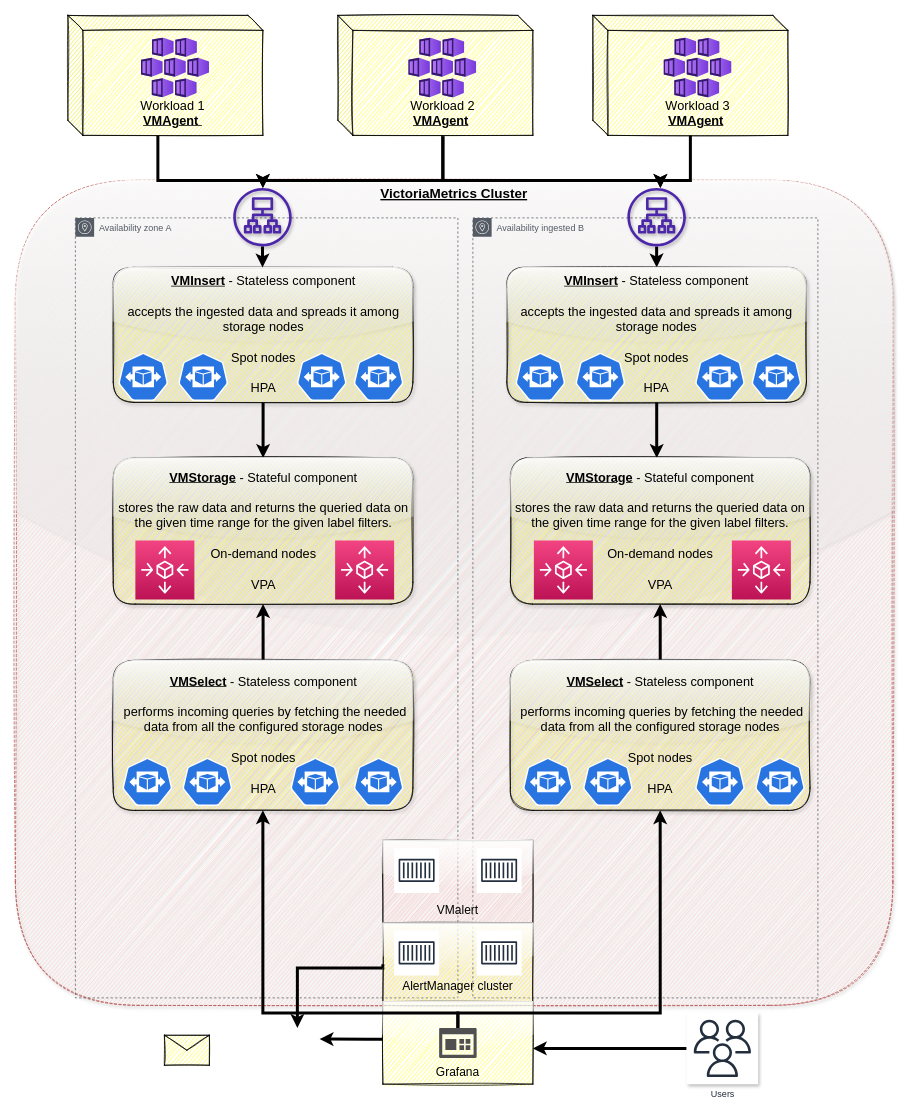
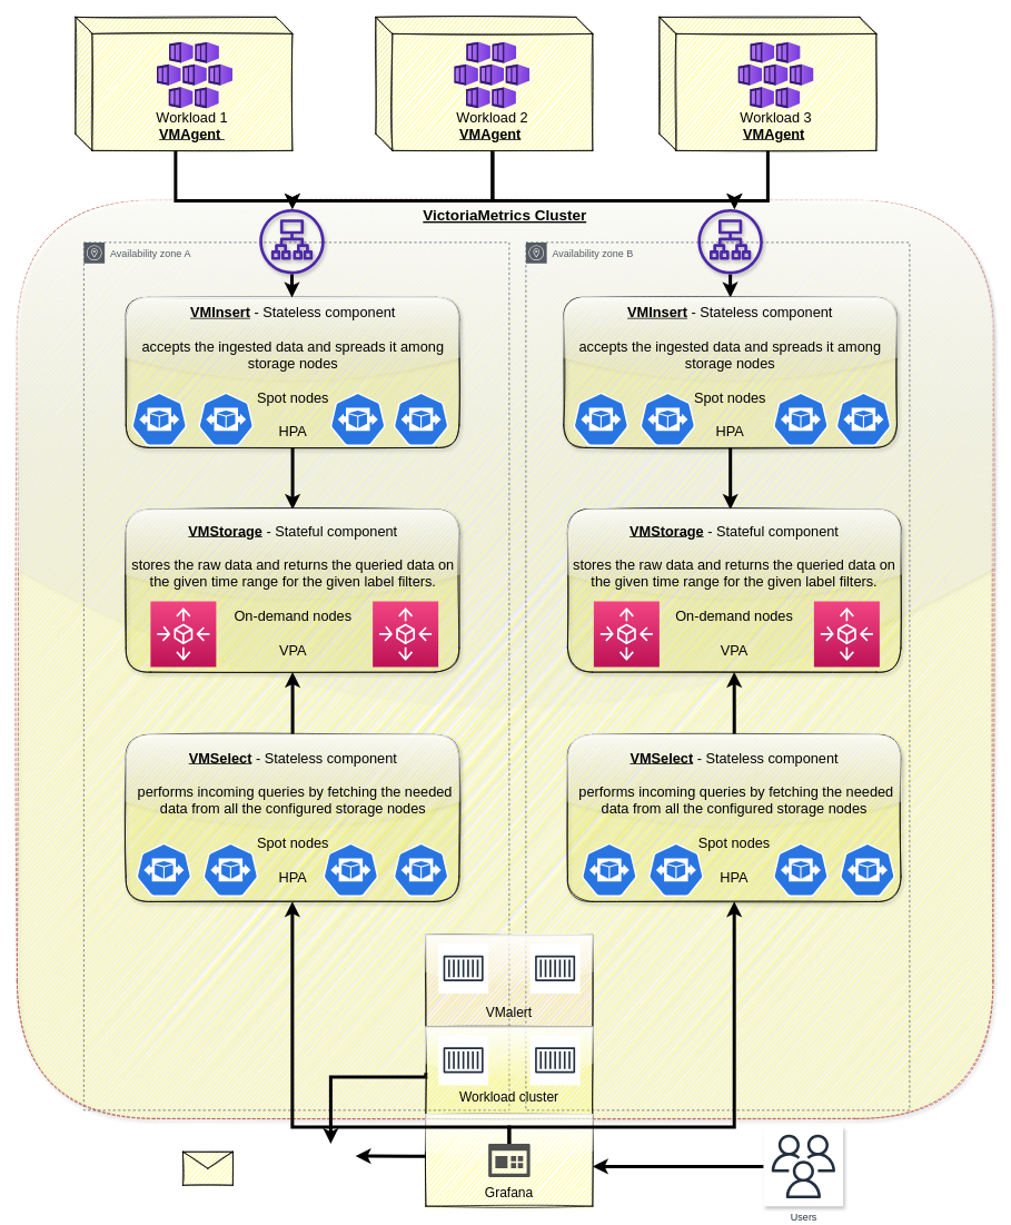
- <mxCell id="4" value="Availability ingested B" style="sketch=0;outlineConnect=0;gradientColor=none;html=1;whiteSpace=wrap;fontSize=12;fontStyle=0;shape=mxgraph.aws4.group;grIcon=mxgraph.aws4.group_availability_zone;strokeColor=#545B64;fillColor=none;verticalAlign=top;align=left;spacingLeft=30;fontColor=#545B64;dashed=1;" vertex="1" parent="1"><mxGeometry x="630" y="290" width="460" height="1040" as="geometry" /></mxCell>
+ <mxCell id="4" value="Availability zone B" style="sketch=0;outlineConnect=0;gradientColor=none;html=1;whiteSpace=wrap;fontSize=12;fontStyle=0;shape=mxgraph.aws4.group;grIcon=mxgraph.aws4.group_availability_zone;strokeColor=#545B64;fillColor=none;verticalAlign=top;align=left;spacingLeft=30;fontColor=#545B64;dashed=1;" vertex="1" parent="1"><mxGeometry x="630" y="290" width="460" height="1040" as="geometry" /></mxCell>
- <mxCell id="2" value="VictoriaMetrics Cluster" style="fillColor=#f8cecc;strokeColor=#b85450;dashed=1;verticalAlign=top;fontStyle=5;fontSize=18;labelBackgroundColor=none;labelBorderColor=none;shadow=1;sketch=1;glass=1;rounded=1;" vertex="1" parent="1"><mxGeometry x="20" y="240" width="1170" height="1100" as="geometry" /></mxCell>
+ <mxCell id="2" value="VictoriaMetrics Cluster" style="fillColor=#ffff33;strokeColor=#b85450;dashed=1;verticalAlign=top;fontStyle=5;fontSize=18;labelBackgroundColor=none;labelBorderColor=none;shadow=1;sketch=1;glass=1;rounded=1;" vertex="1" parent="1"><mxGeometry x="20" y="240" width="1170" height="1100" as="geometry" /></mxCell>
- <mxCell id="30" value="&lt;font style=&quot;font-size: 16px;&quot;&gt;&lt;br&gt;&lt;br&gt;&lt;br&gt;AlertManager cluster&lt;/font&gt;" style="rounded=0;whiteSpace=wrap;html=1;shadow=0;glass=1;sketch=1;fillColor=#FFFF33;" vertex="1" parent="1"><mxGeometry x="510" y="1230" width="200" height="110" as="geometry" /></mxCell>
+ <mxCell id="30" value="&lt;font style=&quot;font-size: 16px;&quot;&gt;&lt;br&gt;&lt;br&gt;&lt;br&gt;Workload cluster&lt;/font&gt;" style="rounded=0;whiteSpace=wrap;html=1;shadow=0;glass=1;sketch=1;fillColor=#FFFF33;" vertex="1" parent="1"><mxGeometry x="510" y="1230" width="200" height="110" as="geometry" /></mxCell>
